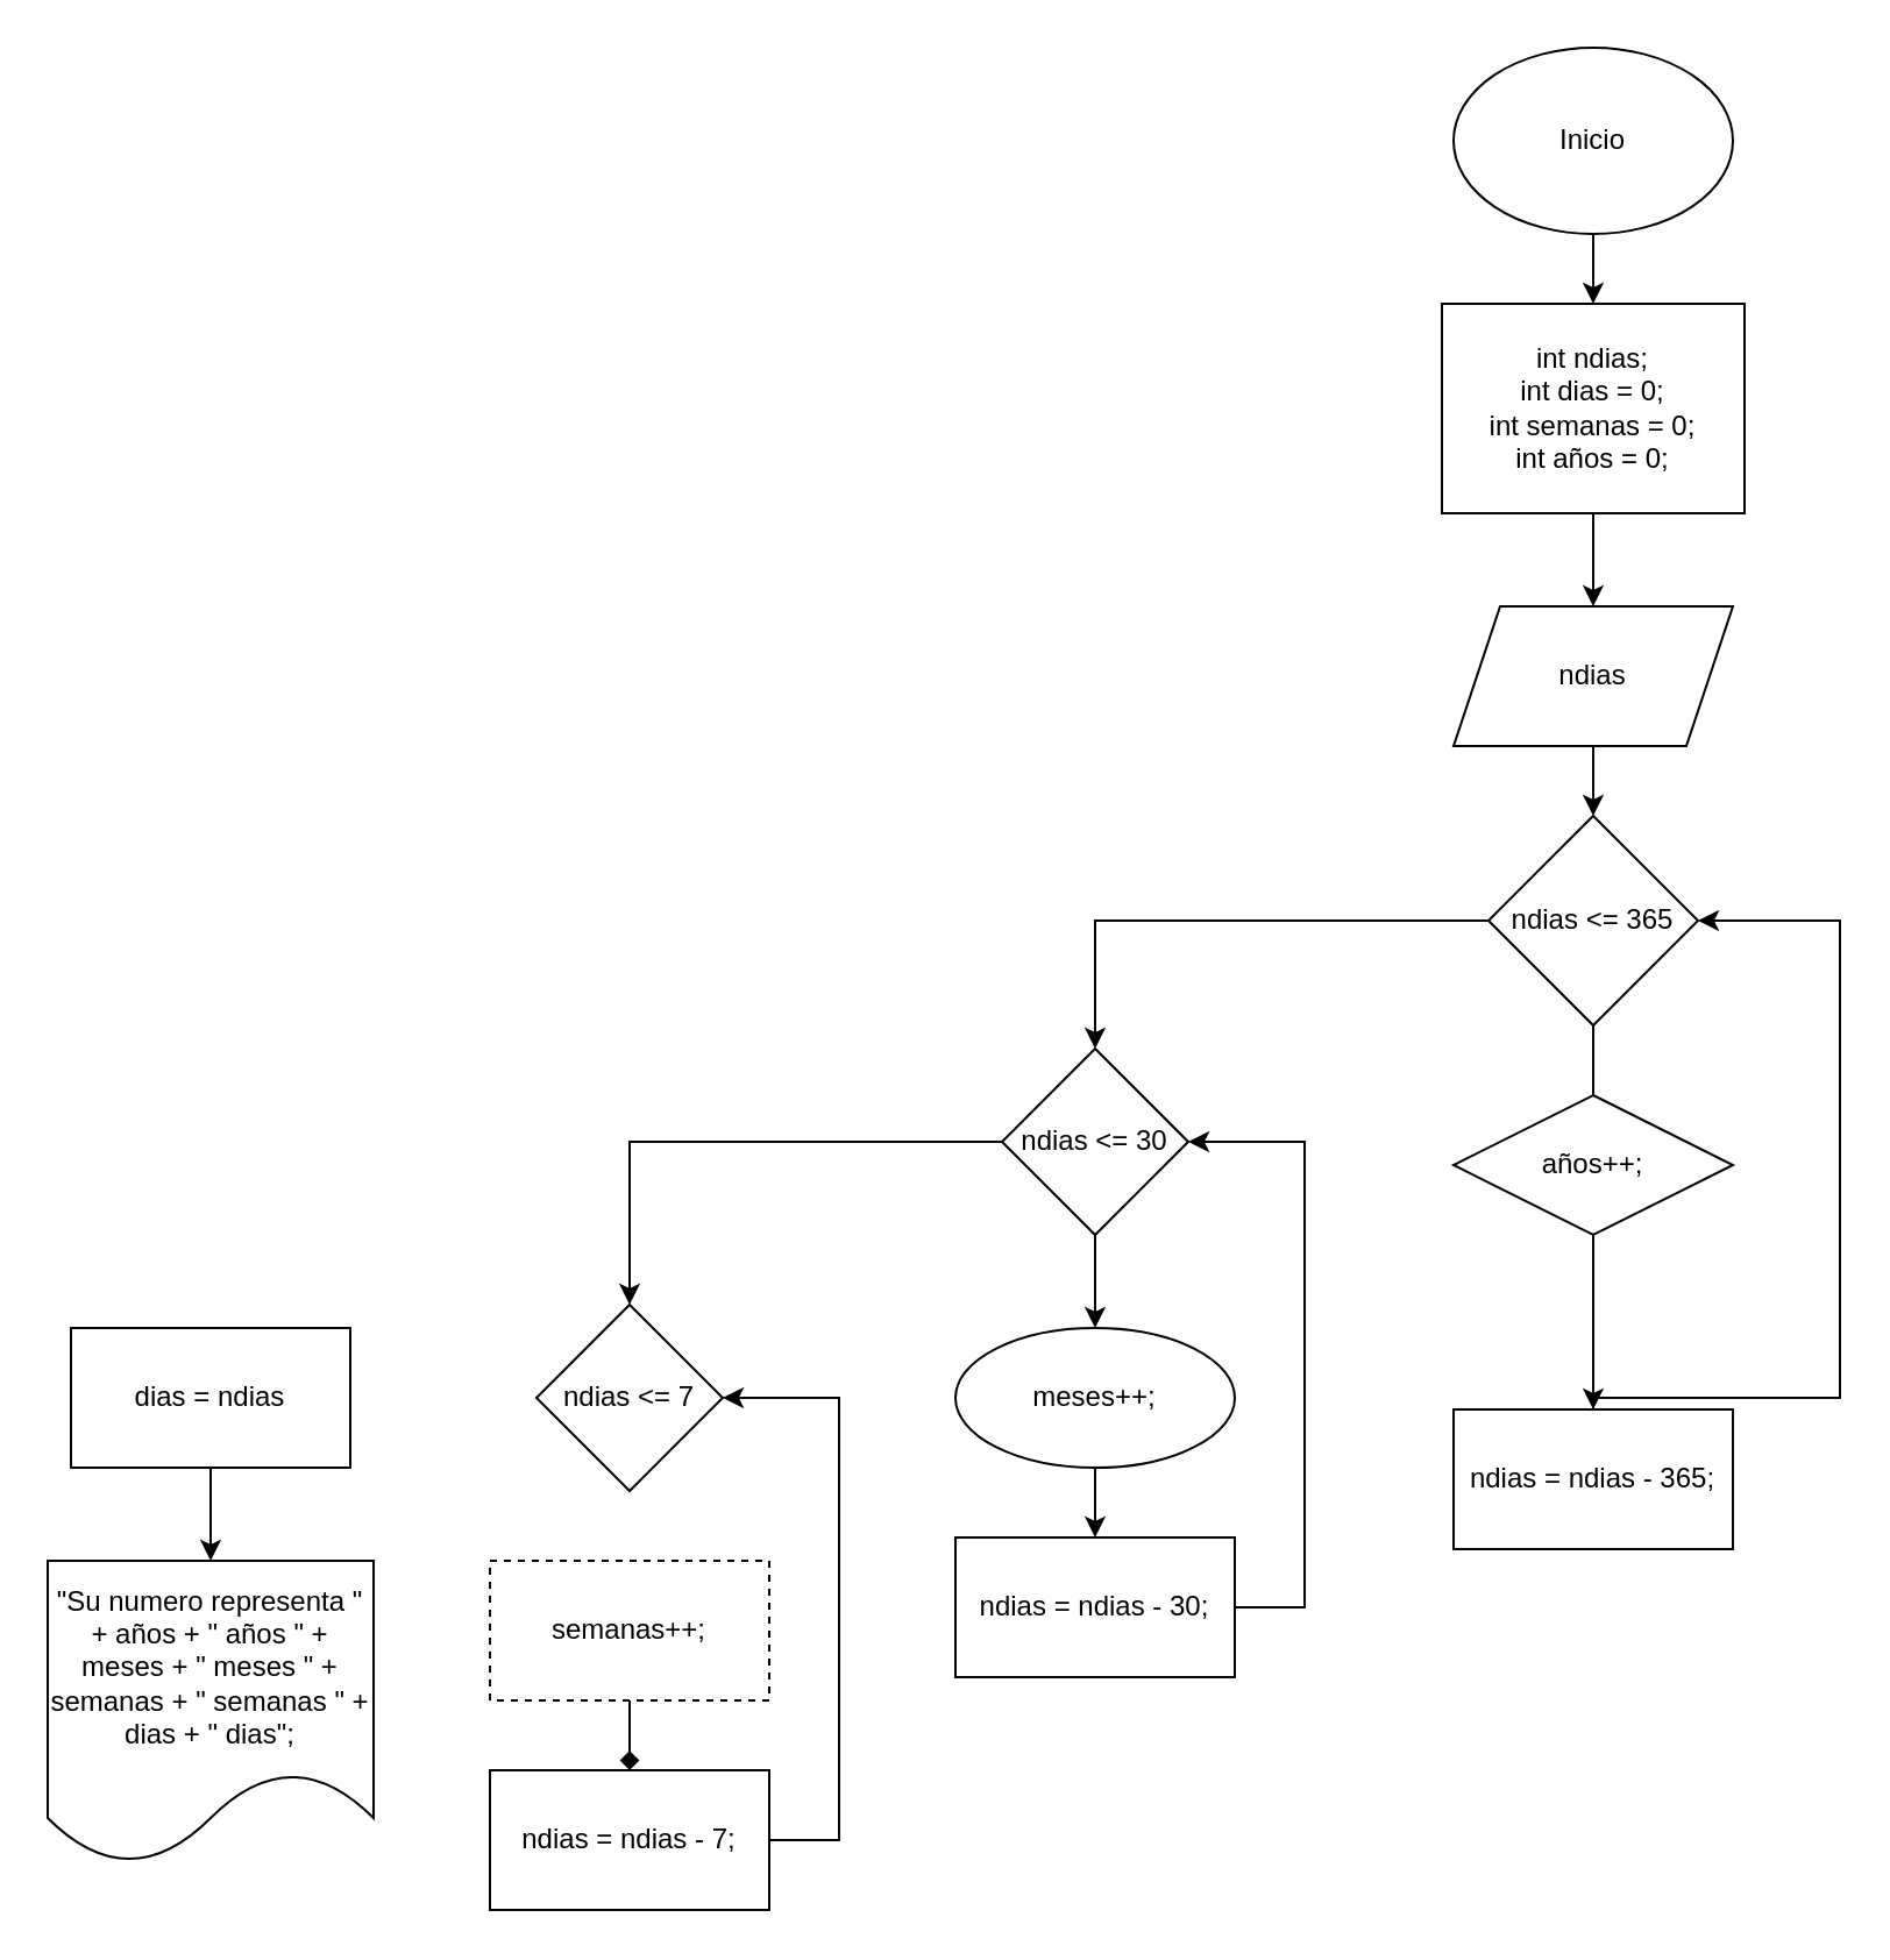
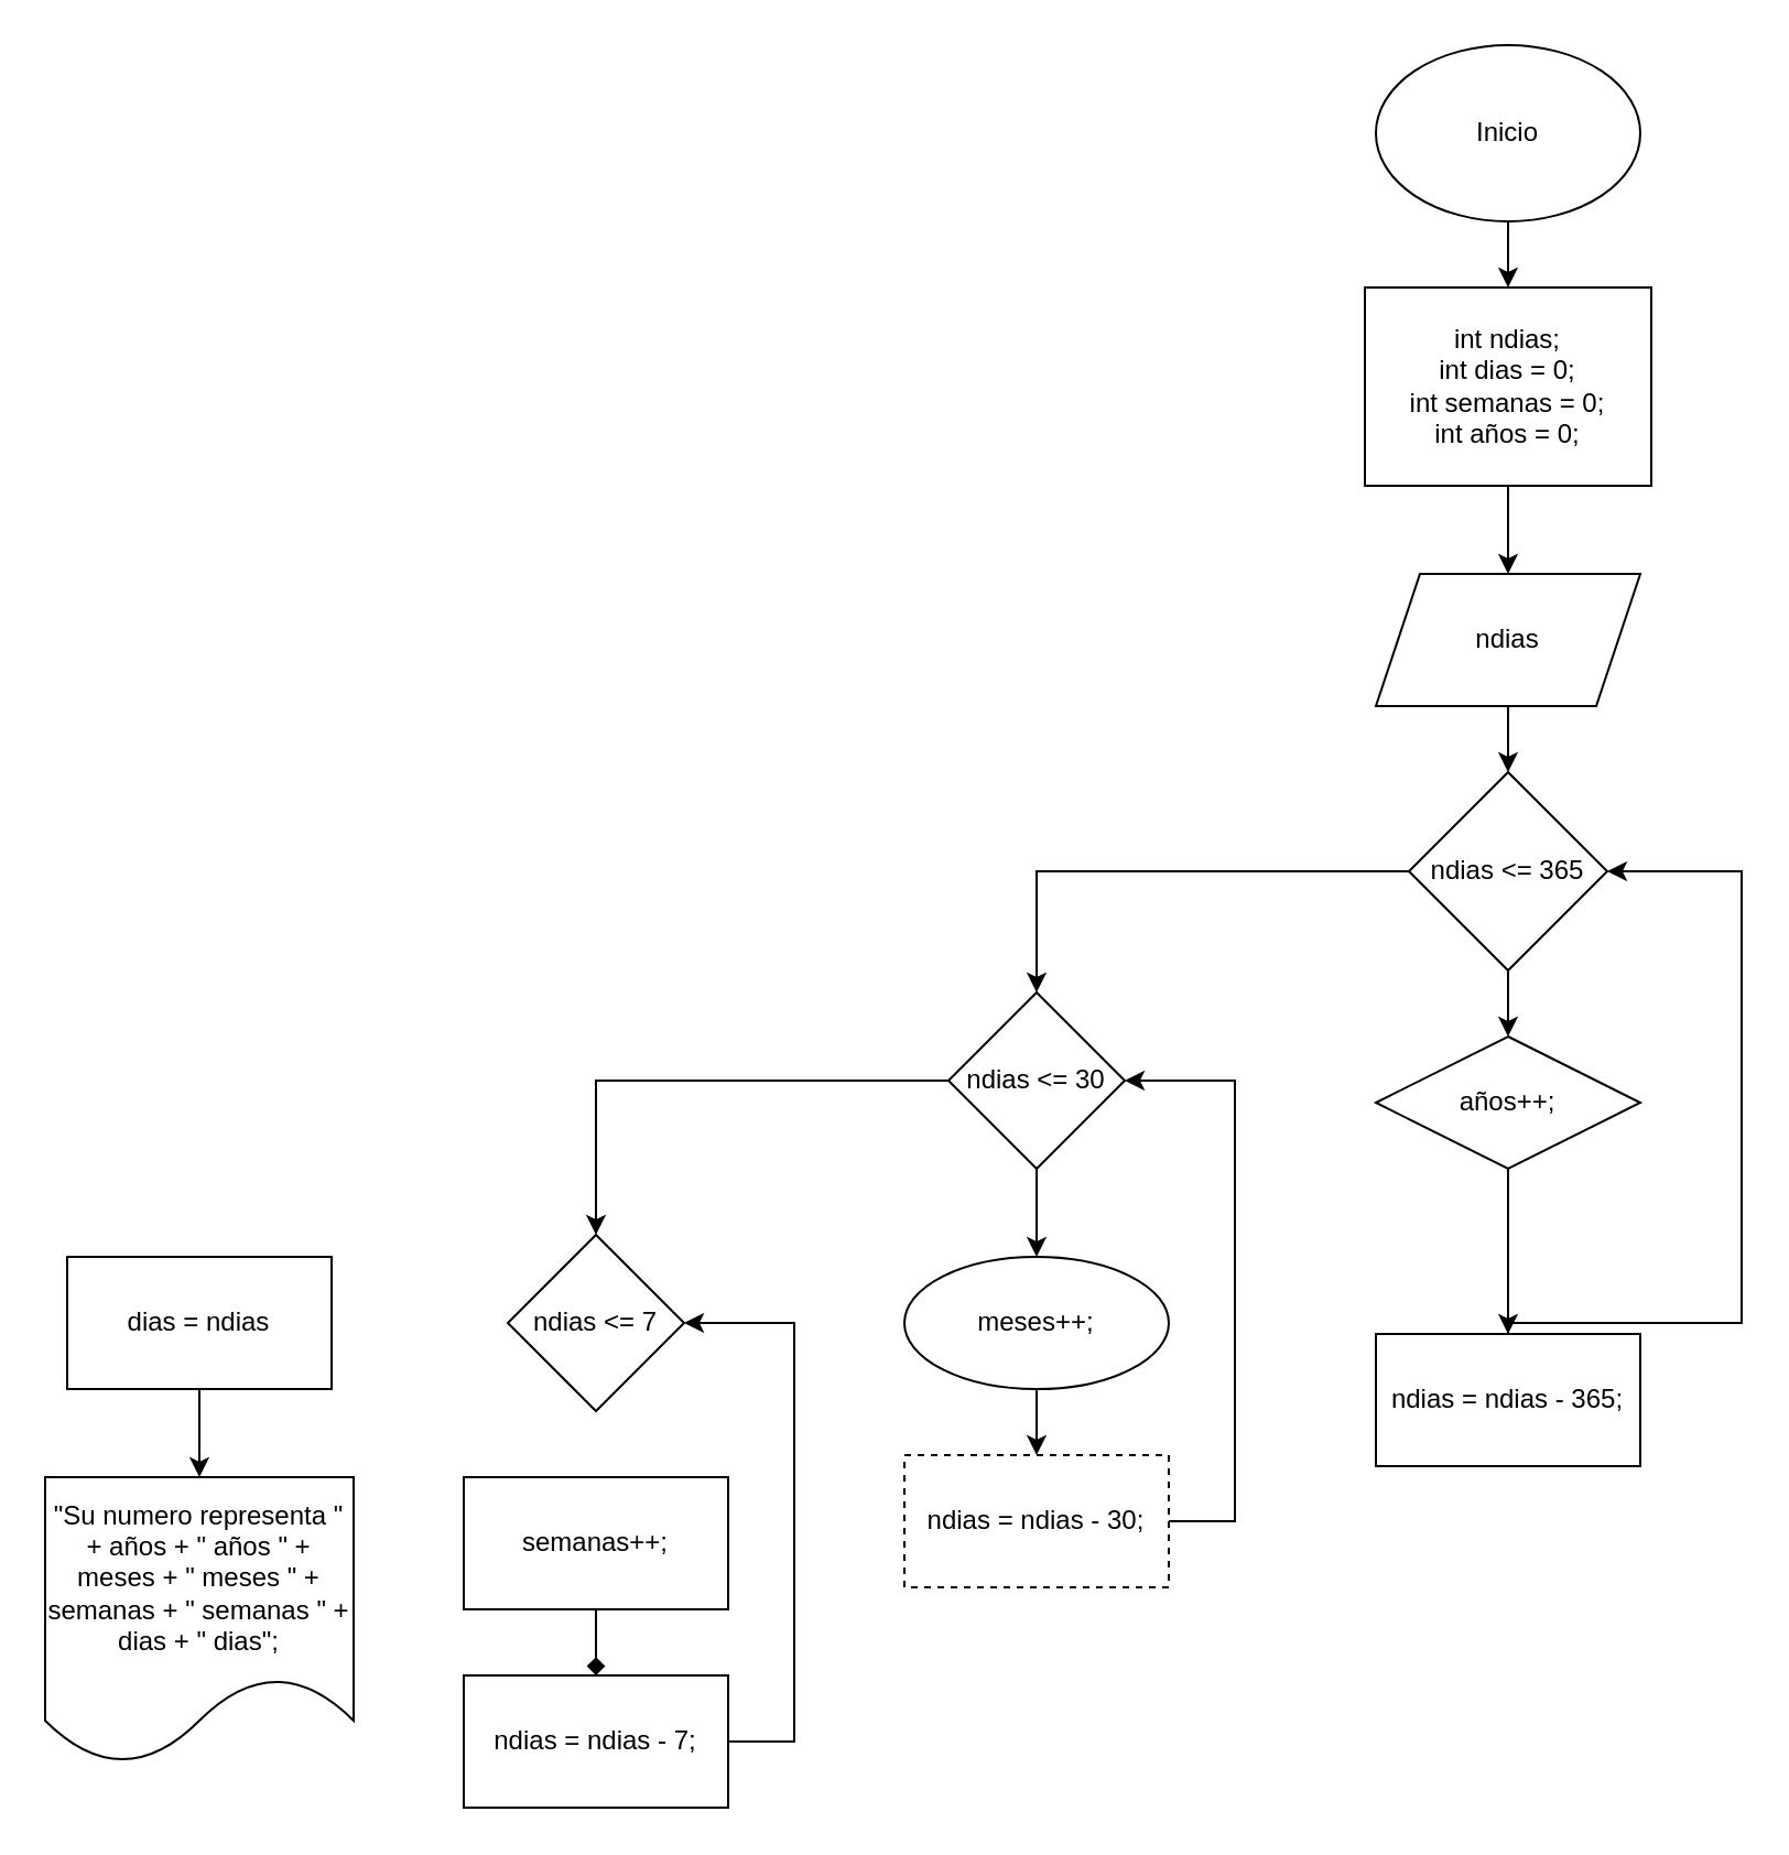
- <mxCell id="8" style="edgeStyle=orthogonalEdgeStyle;rounded=0;orthogonalLoop=1;jettySize=auto;html=1;endArrow=none;" edge="1" parent="1" source="10" target="12"><mxGeometry relative="1" as="geometry" /></mxCell>
+ <mxCell id="8" style="edgeStyle=orthogonalEdgeStyle;rounded=0;orthogonalLoop=1;jettySize=auto;html=1;" edge="1" parent="1" source="10" target="12"><mxGeometry relative="1" as="geometry" /></mxCell>
- <mxCell id="21" value="ndias = ndias - 30;" style="rounded=0;whiteSpace=wrap;html=1;" vertex="1" parent="1"><mxGeometry x="410" y="660" width="120" height="60" as="geometry" /></mxCell>
+ <mxCell id="21" value="ndias = ndias - 30;" style="rounded=0;whiteSpace=wrap;html=1;dashed=1;" vertex="1" parent="1"><mxGeometry x="410" y="660" width="120" height="60" as="geometry" /></mxCell>
- <mxCell id="24" value="semanas++;" style="rounded=0;whiteSpace=wrap;html=1;dashed=1;" vertex="1" parent="1"><mxGeometry x="210" y="670" width="120" height="60" as="geometry" /></mxCell>
+ <mxCell id="24" value="semanas++;" style="rounded=0;whiteSpace=wrap;html=1;" vertex="1" parent="1"><mxGeometry x="210" y="670" width="120" height="60" as="geometry" /></mxCell>
